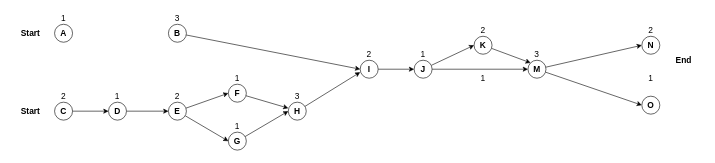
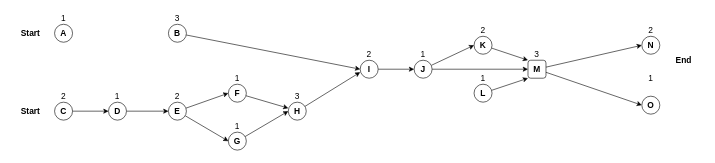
- <mxCell id="41" value="&lt;b&gt;&lt;font style=&quot;font-size: 14px;&quot;&gt;M&lt;/font&gt;&lt;/b&gt;" style="ellipse;whiteSpace=wrap;html=1;aspect=fixed;" vertex="1" parent="1"><mxGeometry x="880" y="100" width="30" height="30" as="geometry" /></mxCell>
+ <mxCell id="41" value="&lt;b&gt;&lt;font style=&quot;font-size: 14px;&quot;&gt;M&lt;/font&gt;&lt;/b&gt;" style="whiteSpace=wrap;html=1;aspect=fixed;rounded=1;" vertex="1" parent="1"><mxGeometry x="880" y="100" width="30" height="30" as="geometry" /></mxCell>
+ <mxCell id="36" style="edgeStyle=none;rounded=0;orthogonalLoop=1;jettySize=auto;html=1;entryX=0;entryY=1;entryDx=0;entryDy=0;fontSize=14;" edge="1" parent="1" source="37" target="41"><mxGeometry relative="1" as="geometry" /></mxCell>
+ <mxCell id="37" value="&lt;b&gt;&lt;font style=&quot;font-size: 14px;&quot;&gt;L&lt;/font&gt;&lt;/b&gt;" style="ellipse;whiteSpace=wrap;html=1;aspect=fixed;" vertex="1" parent="1"><mxGeometry x="790" y="140" width="30" height="30" as="geometry" /></mxCell>
